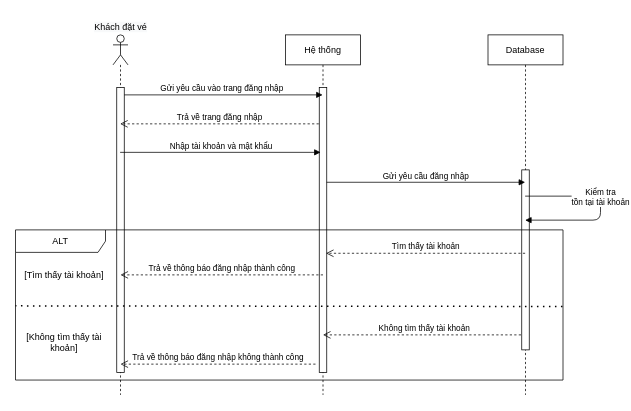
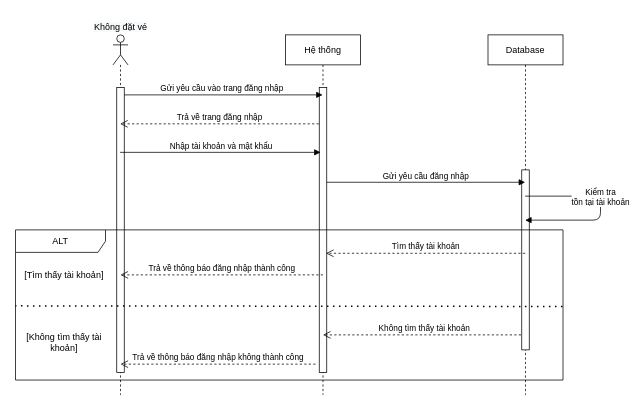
- <mxCell id="7" value="&#10;&#10;&lt;span style=&quot;color: rgb(0, 0, 0); font-family: helvetica; font-size: 12px; font-style: normal; font-weight: 400; letter-spacing: normal; text-align: center; text-indent: 0px; text-transform: none; word-spacing: 0px; background-color: rgb(248, 249, 250); display: inline; float: none;&quot;&gt;Khách đặt vé&lt;/span&gt;&#10;&#10;" style="text;html=1;strokeColor=none;fillColor=none;align=center;verticalAlign=middle;whiteSpace=wrap;rounded=0;" parent="1" vertex="1"><mxGeometry x="122.5" y="20" width="75" height="20" as="geometry" /></mxCell>
+ <mxCell id="7" value="&#10;&#10;&lt;span style=&quot;color: rgb(0, 0, 0); font-family: helvetica; font-size: 12px; font-style: normal; font-weight: 400; letter-spacing: normal; text-align: center; text-indent: 0px; text-transform: none; word-spacing: 0px; background-color: rgb(248, 249, 250); display: inline; float: none;&quot;&gt;Không đặt vé&lt;/span&gt;&#10;&#10;" style="text;html=1;strokeColor=none;fillColor=none;align=center;verticalAlign=middle;whiteSpace=wrap;rounded=0;" parent="1" vertex="1"><mxGeometry x="122.5" y="20" width="75" height="20" as="geometry" /></mxCell>
